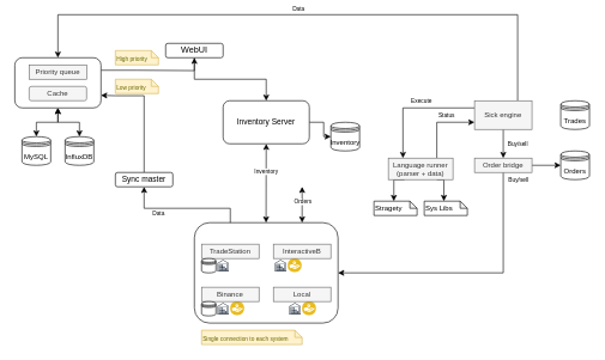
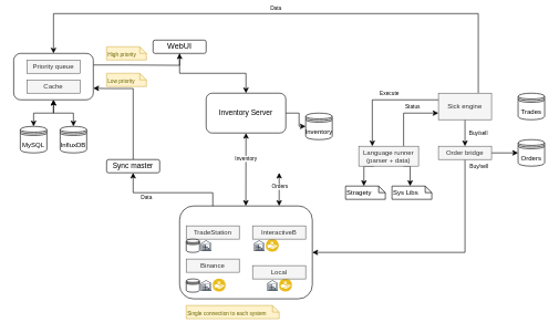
- <mxCell id="29" value="Cache" style="whiteSpace=wrap;html=1;fillColor=#f5f5f5;strokeColor=#666666;fontColor=#333333;fontSize=10;rounded=1;" parent="1" vertex="1"><mxGeometry x="40" y="120" width="80" height="20" as="geometry" /></mxCell>
+ <mxCell id="29" value="Cache" style="rounded=0;whiteSpace=wrap;html=1;fillColor=#f5f5f5;strokeColor=#666666;fontColor=#333333;fontSize=10;" parent="1" vertex="1"><mxGeometry x="40" y="120" width="80" height="20" as="geometry" /></mxCell>
- <mxCell id="12" value="Binance" style="rounded=0;whiteSpace=wrap;html=1;fillColor=#f5f5f5;strokeColor=#666666;fontColor=#333333;fontSize=10;" parent="1" vertex="1"><mxGeometry x="280" y="400" width="80" height="20" as="geometry" /></mxCell>
+ <mxCell id="12" value="Binance" style="rounded=0;whiteSpace=wrap;html=1;fillColor=#f5f5f5;strokeColor=#666666;fontColor=#333333;fontSize=10;" parent="1" vertex="1"><mxGeometry x="280" y="390" width="80" height="20" as="geometry" /></mxCell>
